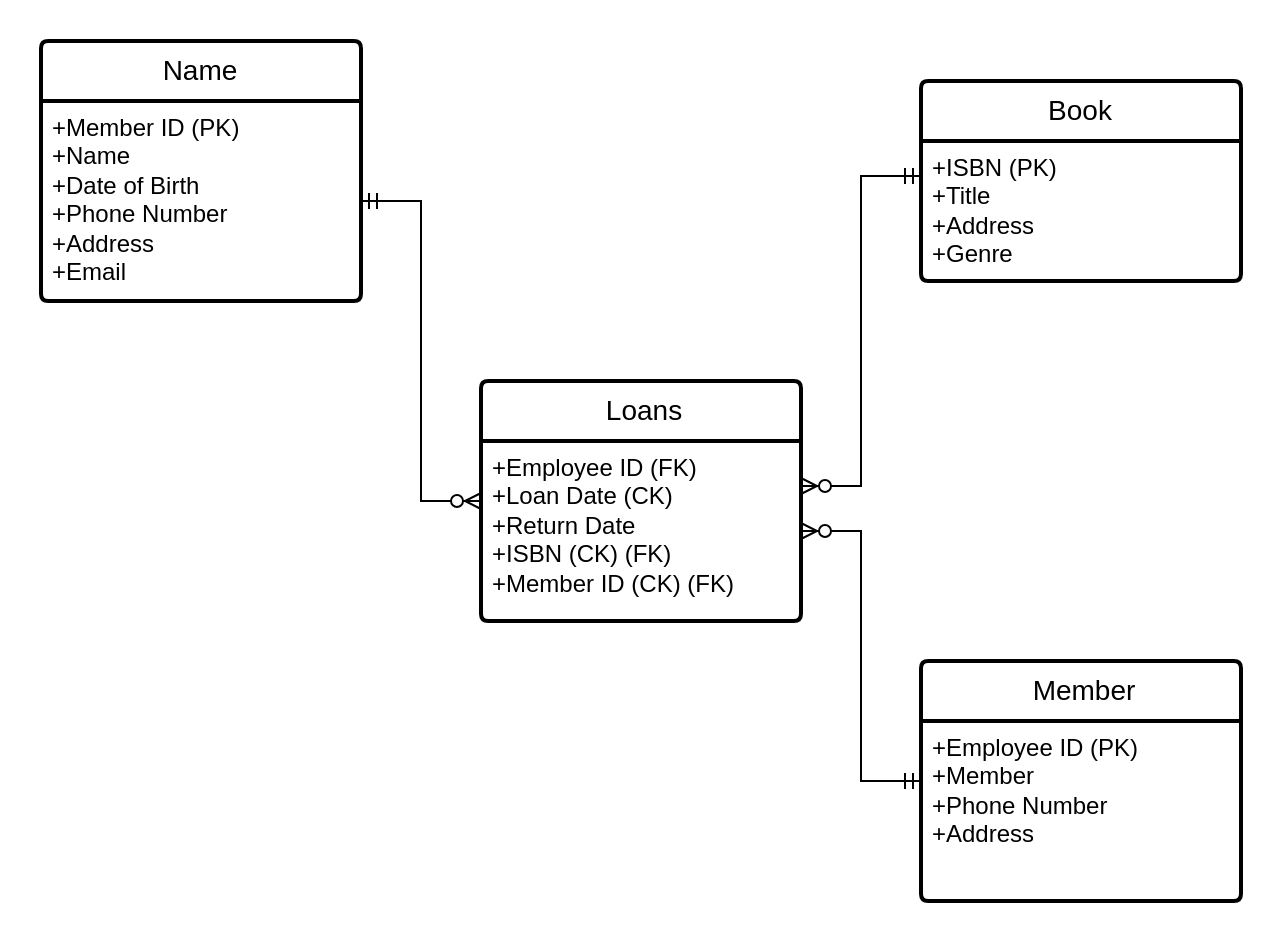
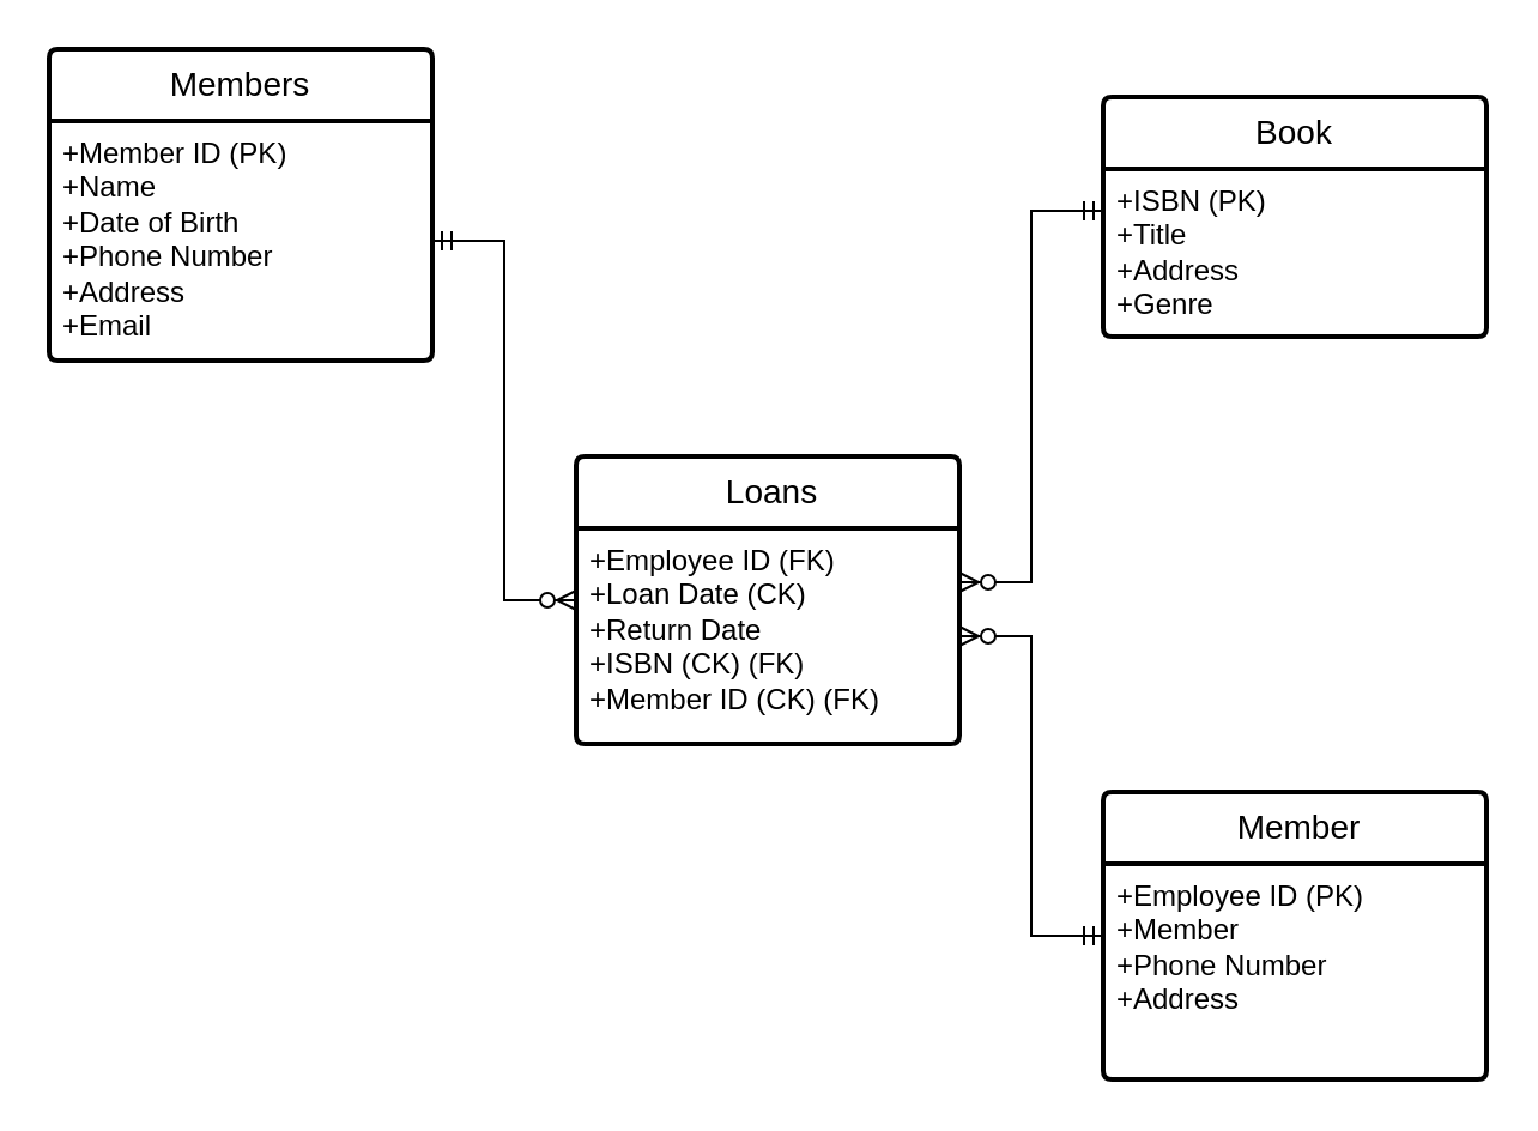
- <mxCell id="4" value="Name" style="swimlane;childLayout=stackLayout;horizontal=1;startSize=30;horizontalStack=0;rounded=1;fontSize=14;fontStyle=0;strokeWidth=2;resizeParent=0;resizeLast=1;shadow=0;dashed=0;align=center;arcSize=4;whiteSpace=wrap;html=1;" vertex="1" parent="1"><mxGeometry x="20" y="20" width="160" height="130" as="geometry" /></mxCell>
+ <mxCell id="4" value="Members" style="swimlane;childLayout=stackLayout;horizontal=1;startSize=30;horizontalStack=0;rounded=1;fontSize=14;fontStyle=0;strokeWidth=2;resizeParent=0;resizeLast=1;shadow=0;dashed=0;align=center;arcSize=4;whiteSpace=wrap;html=1;" vertex="1" parent="1"><mxGeometry x="20" y="20" width="160" height="130" as="geometry" /></mxCell>
